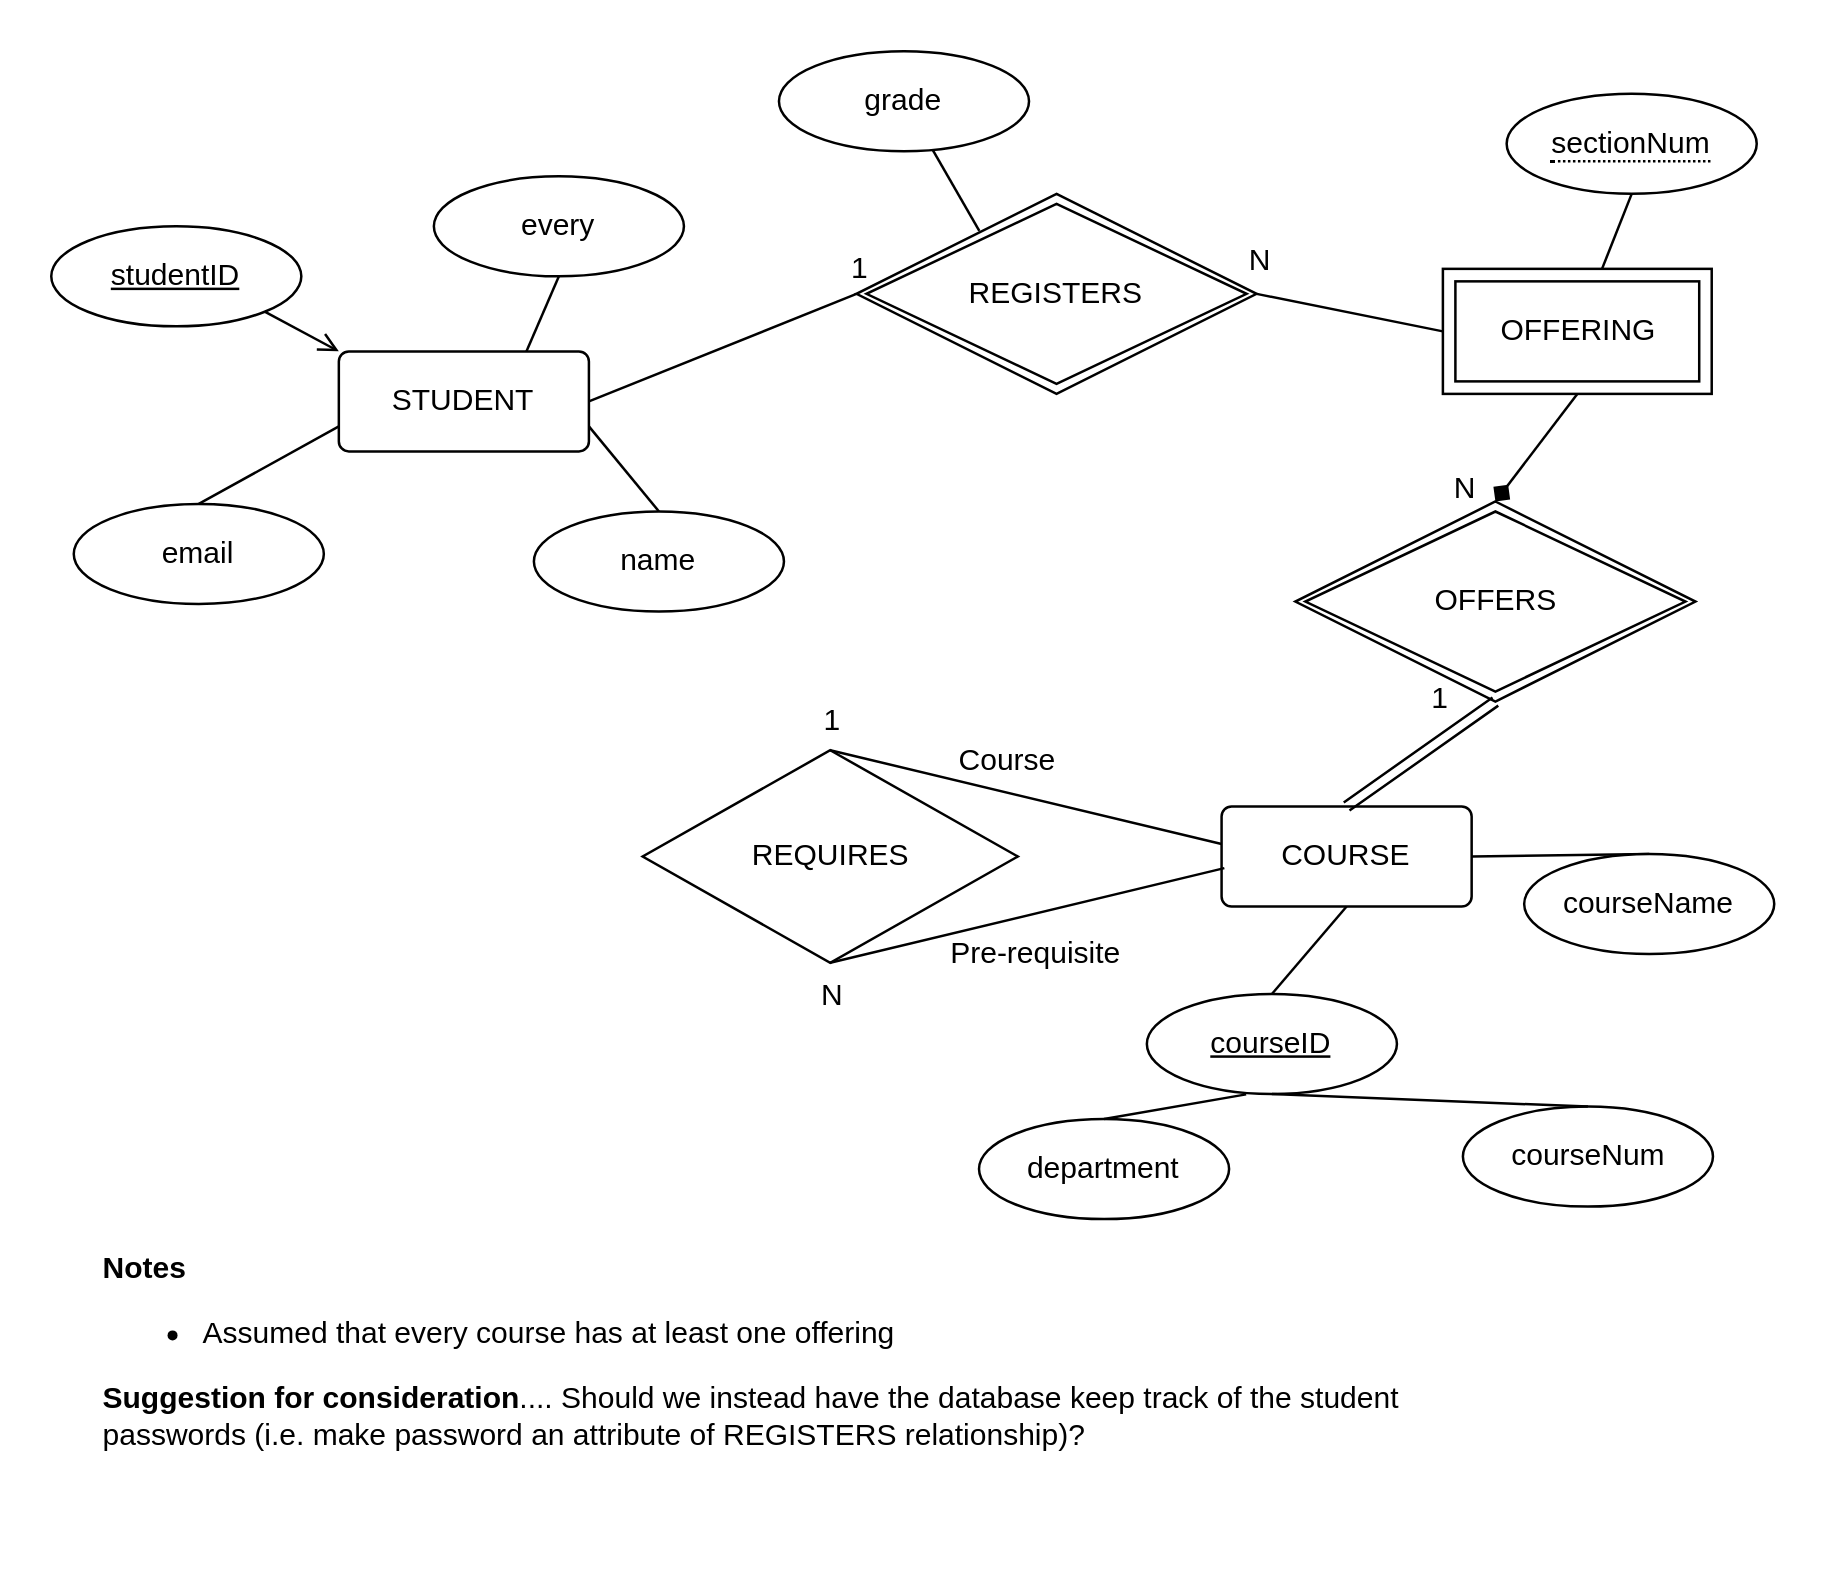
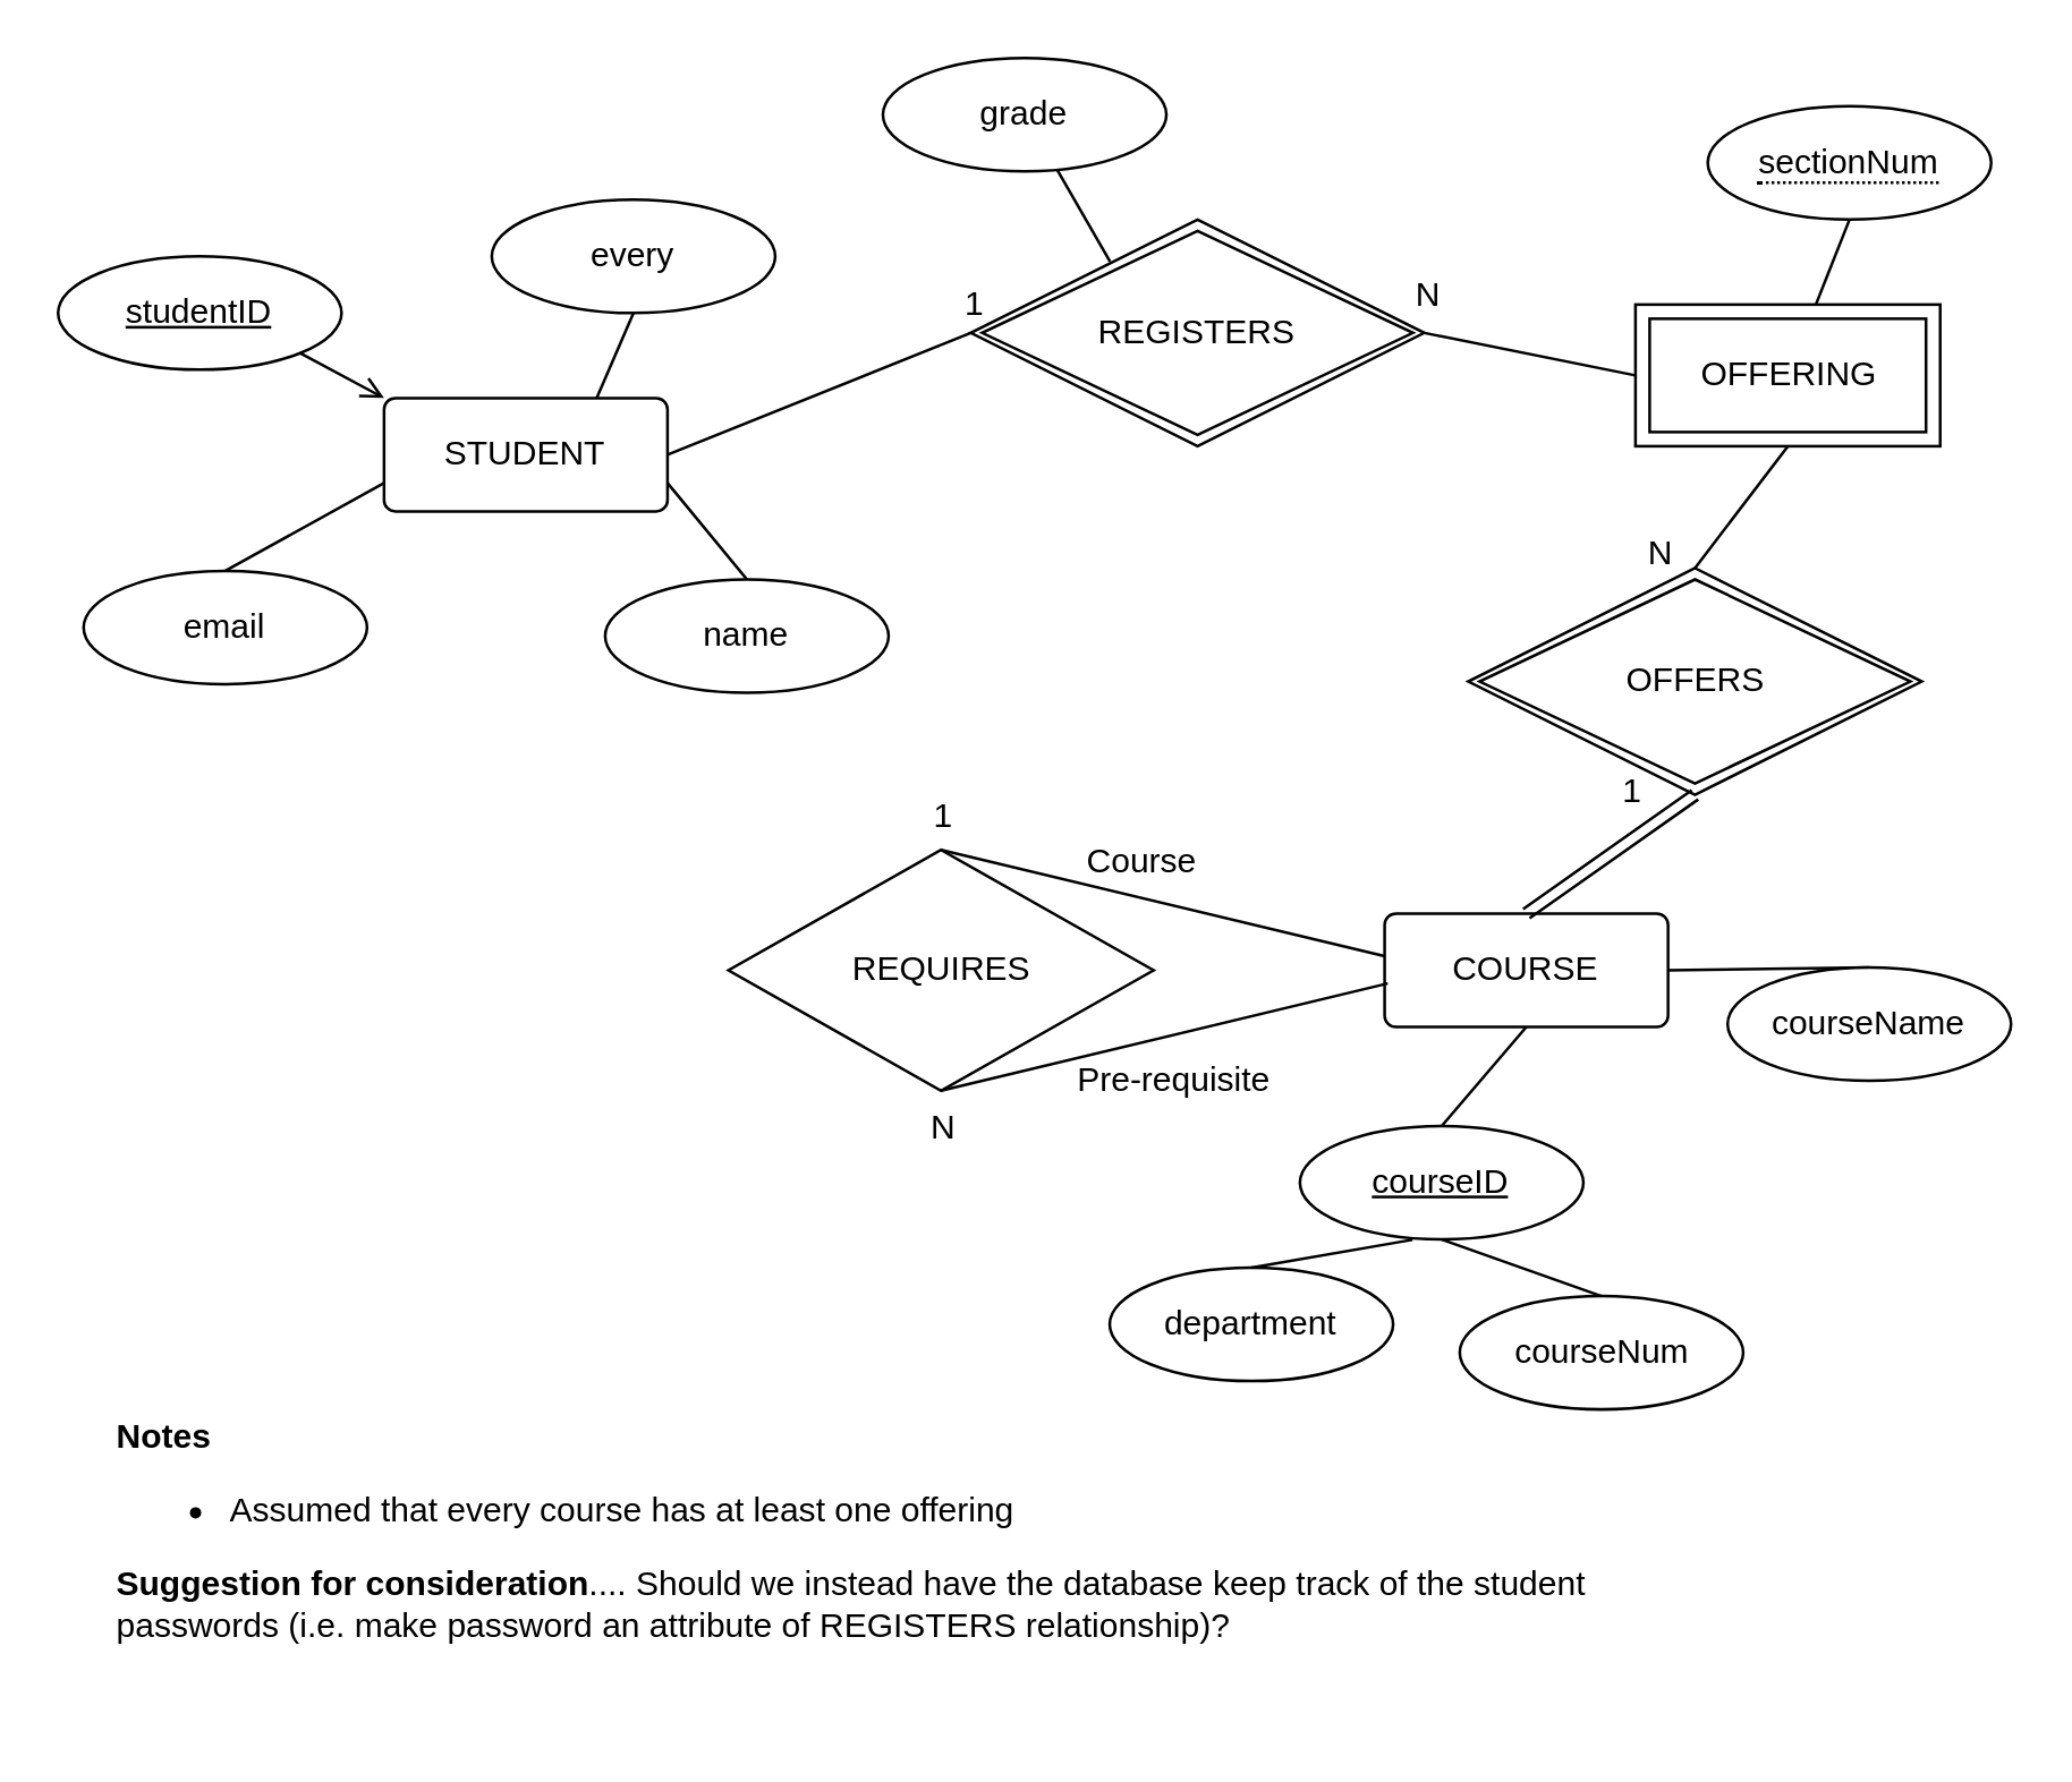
- <mxCell id="23" value="" style="endArrow=diamond;html=1;rounded=0;entryX=0.5;entryY=0;entryDx=0;entryDy=0;exitX=0.5;exitY=1;exitDx=0;exitDy=0;" edge="1" parent="1" source="16" target="20"><mxGeometry relative="1" as="geometry"><mxPoint x="630.75" y="142" as="sourcePoint" /><mxPoint x="523.5" y="142" as="targetPoint" /></mxGeometry></mxCell>
+ <mxCell id="23" value="" style="endArrow=none;html=1;rounded=0;entryX=0.5;entryY=0;entryDx=0;entryDy=0;exitX=0.5;exitY=1;exitDx=0;exitDy=0;" edge="1" parent="1" source="16" target="20"><mxGeometry relative="1" as="geometry"><mxPoint x="630.75" y="142" as="sourcePoint" /><mxPoint x="523.5" y="142" as="targetPoint" /></mxGeometry></mxCell>
- <mxCell id="41" value="courseNum" style="ellipse;whiteSpace=wrap;html=1;align=center;" vertex="1" parent="1"><mxGeometry x="584.5" y="442" width="100" height="40" as="geometry" /></mxCell>
+ <mxCell id="41" value="courseNum" style="ellipse;whiteSpace=wrap;html=1;align=center;" vertex="1" parent="1"><mxGeometry x="514.5" y="457" width="100" height="40" as="geometry" /></mxCell>
